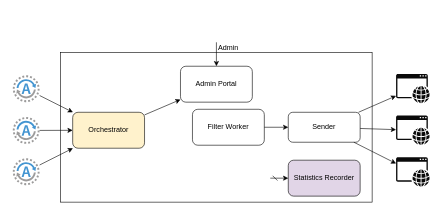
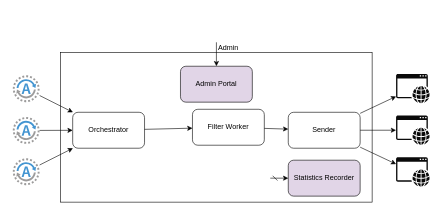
- <mxCell id="22" value="Admin Portal" style="rounded=1;whiteSpace=wrap;html=1;" parent="1" vertex="1"><mxGeometry x="300" y="110.1" width="120" height="60" as="geometry" /></mxCell>
+ <mxCell id="22" value="Admin Portal" style="rounded=1;whiteSpace=wrap;html=1;fillColor=#e1d5e7;" parent="1" vertex="1"><mxGeometry x="300" y="110.1" width="120" height="60" as="geometry" /></mxCell>
- <mxCell id="6" value="" style="endArrow=classic;html=1;" parent="1" source="3" target="22" edge="1"><mxGeometry width="50" height="50" relative="1" as="geometry"><mxPoint x="250" y="203.667" as="sourcePoint" /><mxPoint x="310" y="180.333" as="targetPoint" /></mxGeometry></mxCell>
+ <mxCell id="6" value="" style="endArrow=classic;html=1;" parent="1" source="3" target="5" edge="1"><mxGeometry width="50" height="50" relative="1" as="geometry"><mxPoint x="250" y="203.667" as="sourcePoint" /><mxPoint x="310" y="180.333" as="targetPoint" /></mxGeometry></mxCell>
- <mxCell id="4" value="Sender" style="rounded=1;whiteSpace=wrap;html=1;" parent="1" vertex="1"><mxGeometry x="480" y="187" width="120" height="50" as="geometry" /></mxCell>
+ <mxCell id="4" value="Sender" style="rounded=1;whiteSpace=wrap;html=1;" parent="1" vertex="1"><mxGeometry x="480" y="187" width="120" height="60" as="geometry" /></mxCell>
- <mxCell id="3" value="Orchestrator" style="rounded=1;whiteSpace=wrap;html=1;fillColor=#fff2cc;" parent="1" vertex="1"><mxGeometry x="120" y="187" width="120" height="60" as="geometry" /></mxCell>
+ <mxCell id="3" value="Orchestrator" style="rounded=1;whiteSpace=wrap;html=1;" parent="1" vertex="1"><mxGeometry x="120" y="187" width="120" height="60" as="geometry" /></mxCell>
